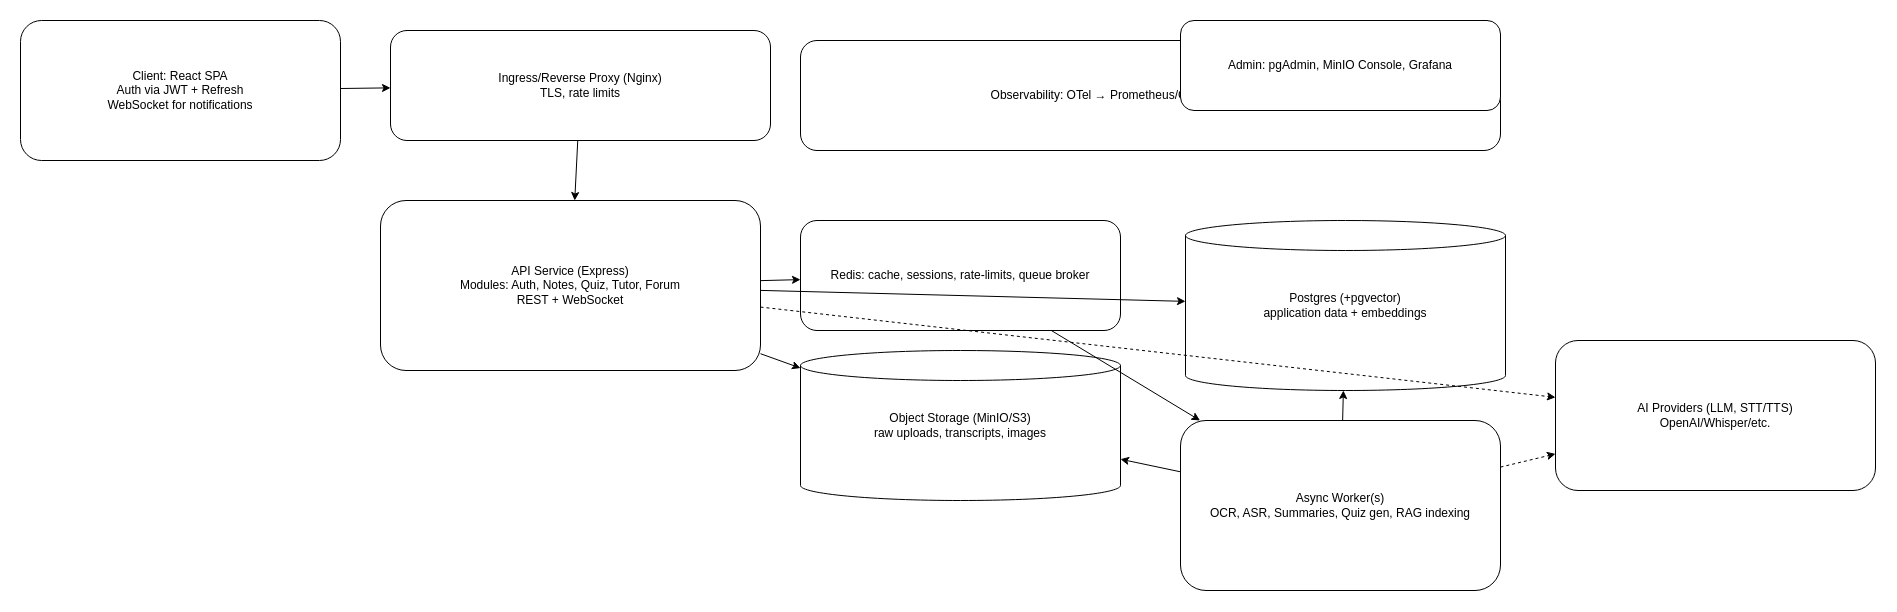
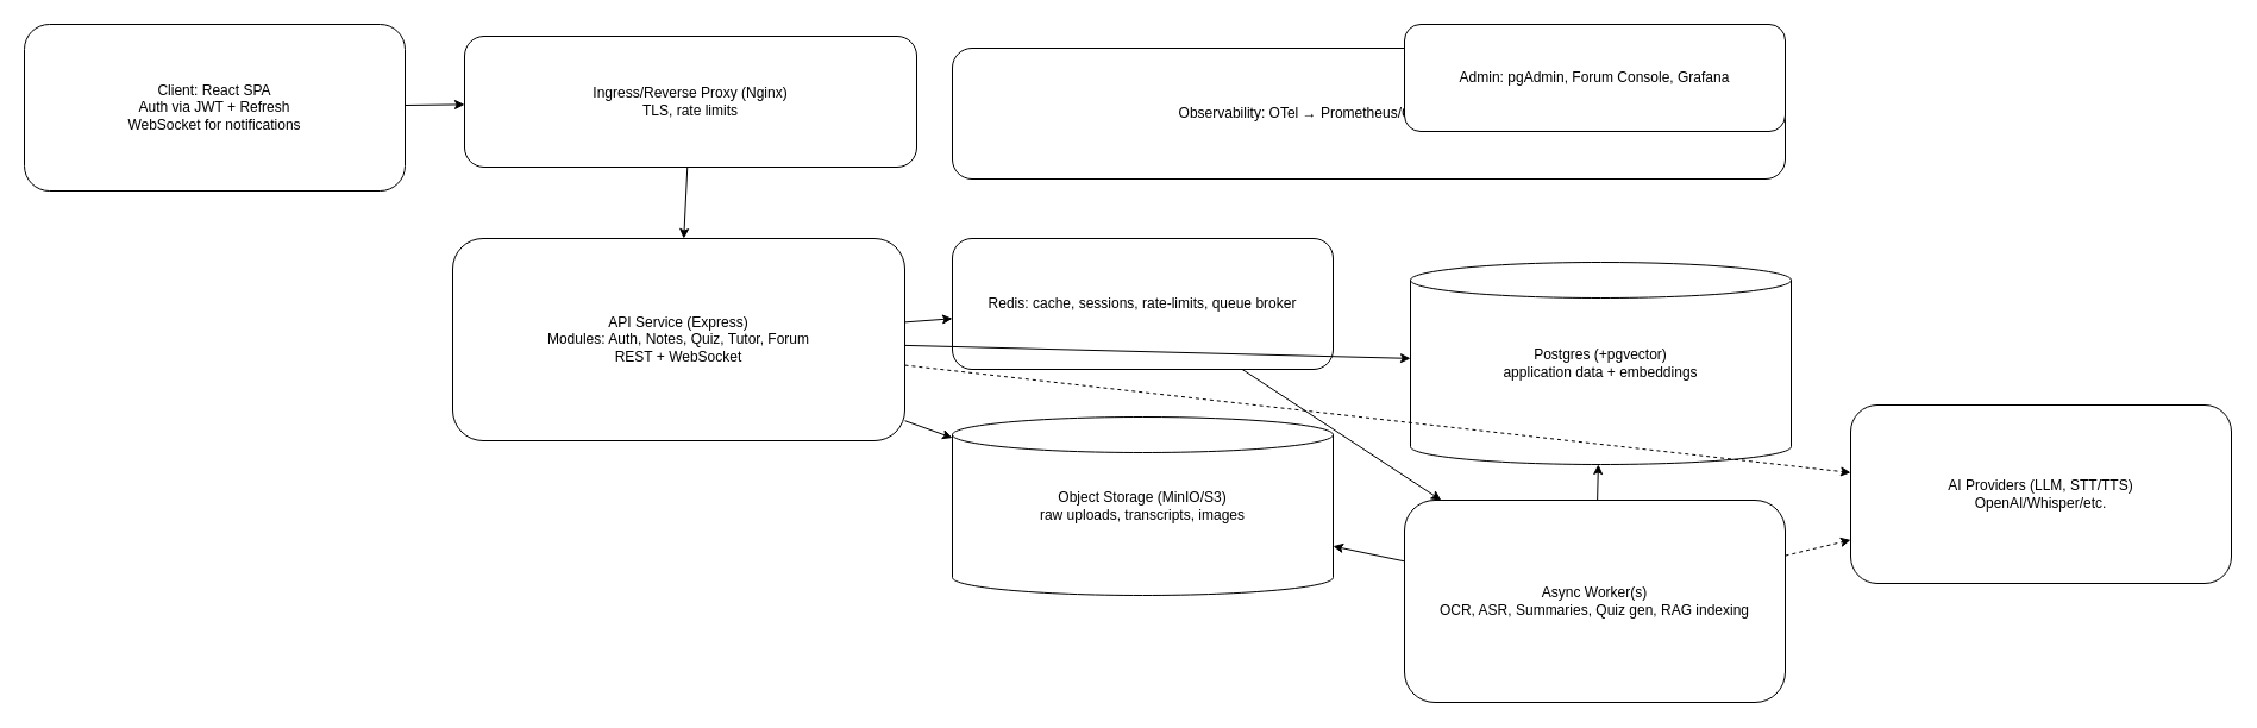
- <mxCell id="21" value="Admin: pgAdmin, MinIO Console, Grafana" style="rounded=1;whiteSpace=wrap;html=1;" vertex="1" parent="1"><mxGeometry x="1180" y="20" width="320" height="90" as="geometry" /></mxCell>
+ <mxCell id="21" value="Admin: pgAdmin, Forum Console, Grafana" style="rounded=1;whiteSpace=wrap;html=1;" vertex="1" parent="1"><mxGeometry x="1180" y="20" width="320" height="90" as="geometry" /></mxCell>
- <mxCell id="7" value="Redis: cache, sessions, rate-limits, queue broker" style="rounded=1;whiteSpace=wrap;html=1;" vertex="1" parent="1"><mxGeometry x="800" y="220" width="320" height="110" as="geometry" /></mxCell>
+ <mxCell id="7" value="Redis: cache, sessions, rate-limits, queue broker" style="rounded=1;whiteSpace=wrap;html=1;" vertex="1" parent="1"><mxGeometry x="800" y="200" width="320" height="110" as="geometry" /></mxCell>
